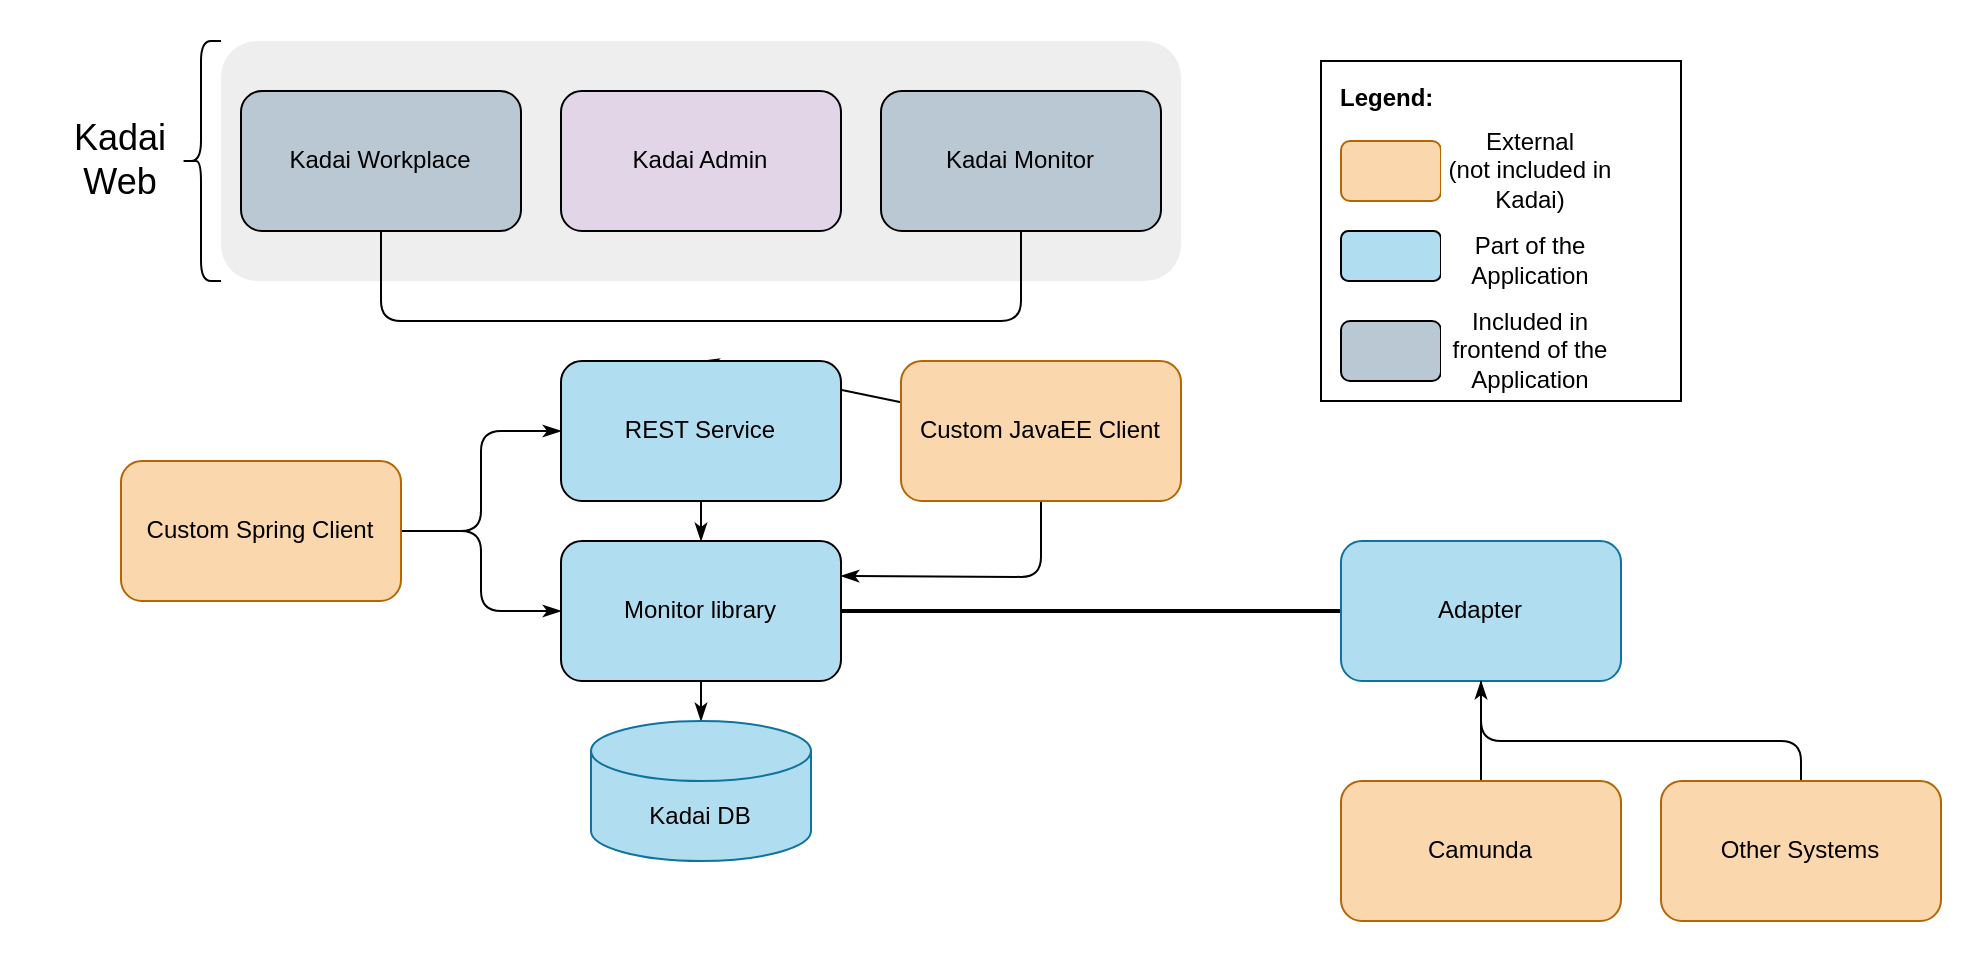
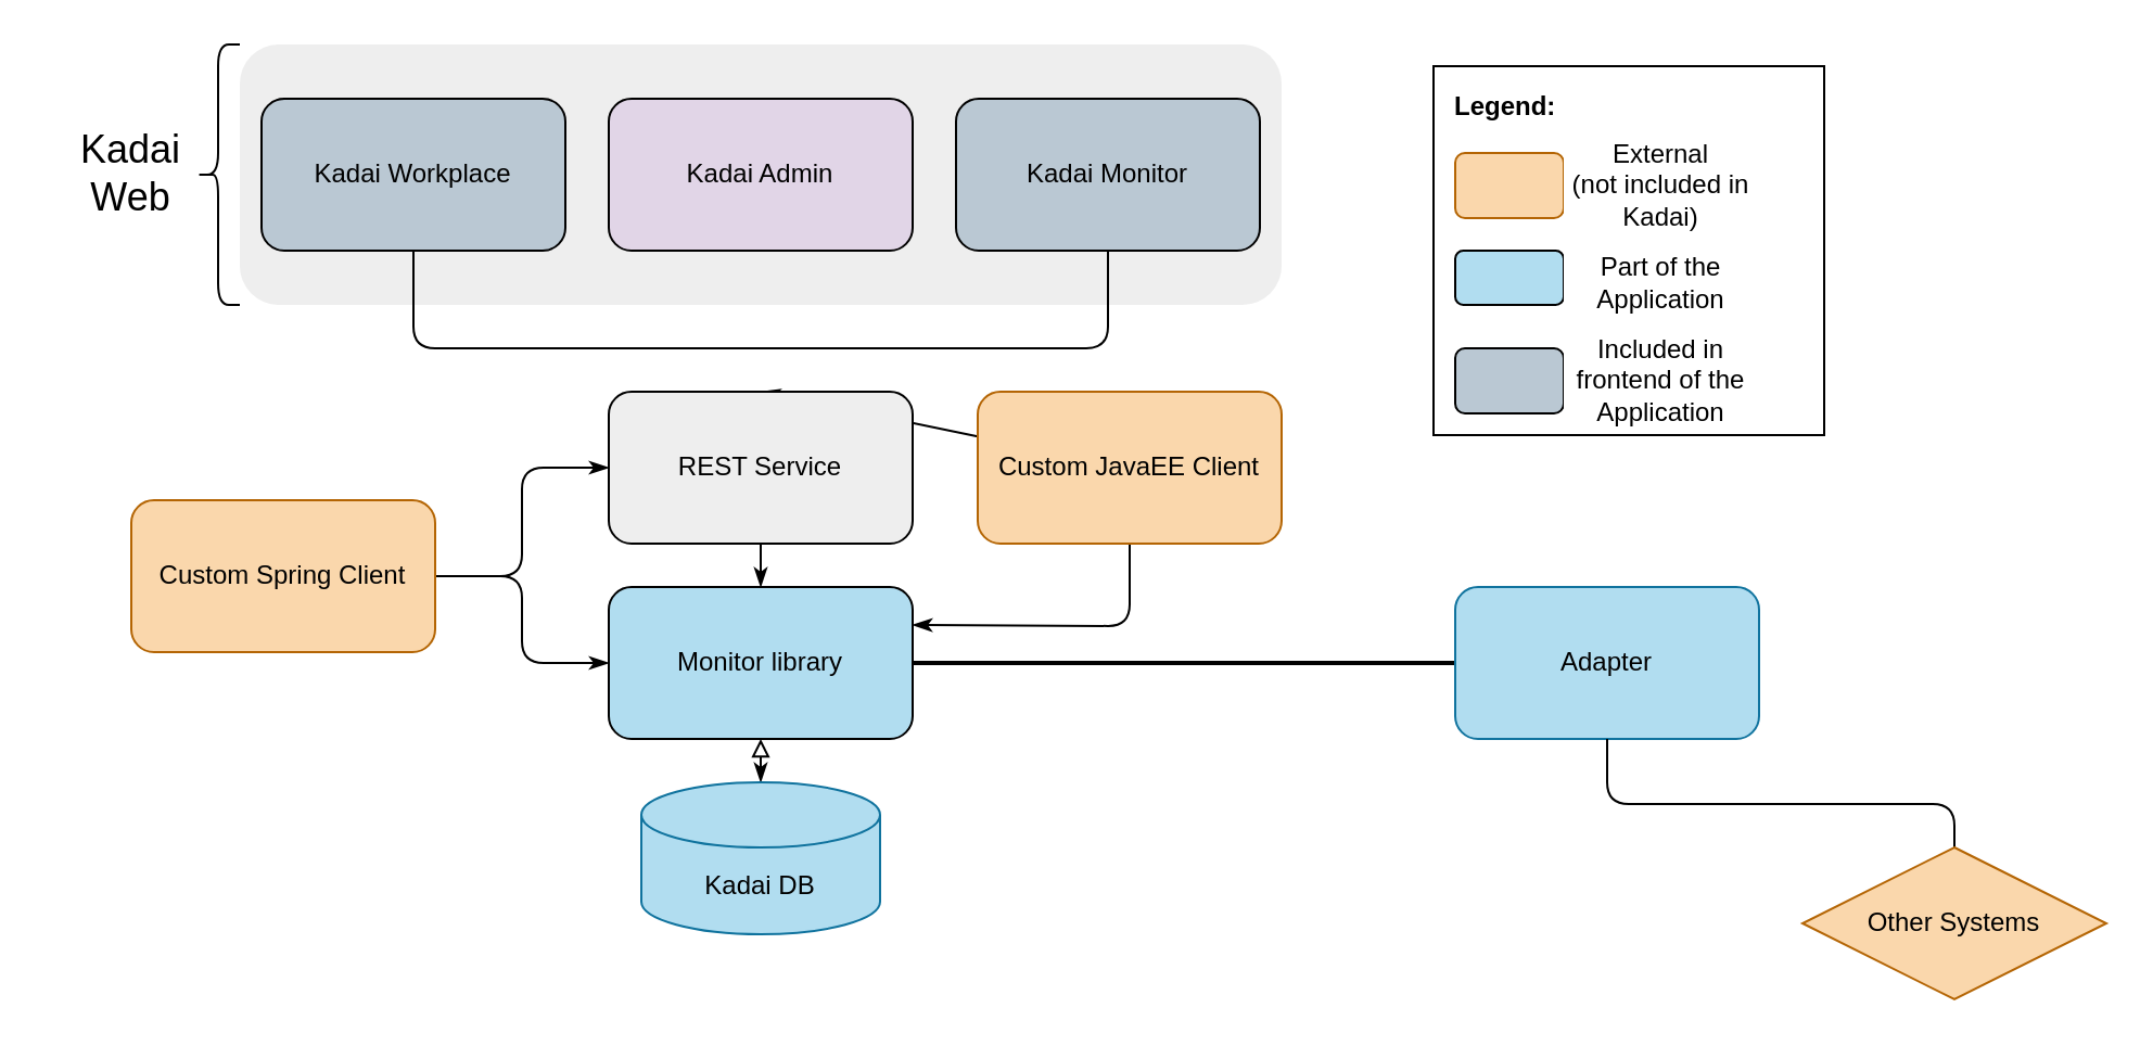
- <mxCell id="13" value="REST Service" style="rounded=1;whiteSpace=wrap;html=1;fillColor=#b1ddf0;strokeColor=default;" parent="1" vertex="1"><mxGeometry x="280" y="180" width="140" height="70" as="geometry" /></mxCell>
+ <mxCell id="13" value="REST Service" style="rounded=1;whiteSpace=wrap;html=1;fillColor=#eeeeee;strokeColor=default;" parent="1" vertex="1"><mxGeometry x="280" y="180" width="140" height="70" as="geometry" /></mxCell>
- <mxCell id="7" style="edgeStyle=none;html=1;exitX=0.5;exitY=0;exitDx=0;exitDy=0;exitPerimeter=0;strokeColor=default;strokeWidth=1;endArrow=none;endFill=0;startArrow=classicThin;startFill=1;" parent="1" source="8" target="6" edge="1"><mxGeometry relative="1" as="geometry" /></mxCell>
+ <mxCell id="7" style="edgeStyle=none;html=1;exitX=0.5;exitY=0;exitDx=0;exitDy=0;exitPerimeter=0;strokeColor=default;strokeWidth=1;endArrow=block;endFill=0;startArrow=classicThin;startFill=1;" parent="1" source="8" target="6" edge="1"><mxGeometry relative="1" as="geometry" /></mxCell>
- <mxCell id="23" style="edgeStyle=none;html=1;exitX=0.5;exitY=0;exitDx=0;exitDy=0;entryX=0.5;entryY=1;entryDx=0;entryDy=0;fontSize=18;endArrow=classicThin;endFill=1;strokeColor=default;strokeWidth=1;" parent="1" source="24" target="22" edge="1"><mxGeometry relative="1" as="geometry" /></mxCell>
- <mxCell id="24" value="Camunda" style="rounded=1;whiteSpace=wrap;html=1;fillColor=#fad7ac;strokeColor=#b46504;" parent="1" vertex="1"><mxGeometry x="670" y="390" width="140" height="70" as="geometry" /></mxCell>
- <mxCell id="33" value="Other Systems" style="rounded=1;whiteSpace=wrap;html=1;fillColor=#fad7ac;strokeColor=#b46504;" vertex="1" parent="1"><mxGeometry x="830" y="390" width="140" height="70" as="geometry" /></mxCell>
+ <mxCell id="33" value="Other Systems" style="rhombus;whiteSpace=wrap;html=1;fillColor=#fad7ac;strokeColor=#b46504;" vertex="1" parent="1"><mxGeometry x="830" y="390" width="140" height="70" as="geometry" /></mxCell>
